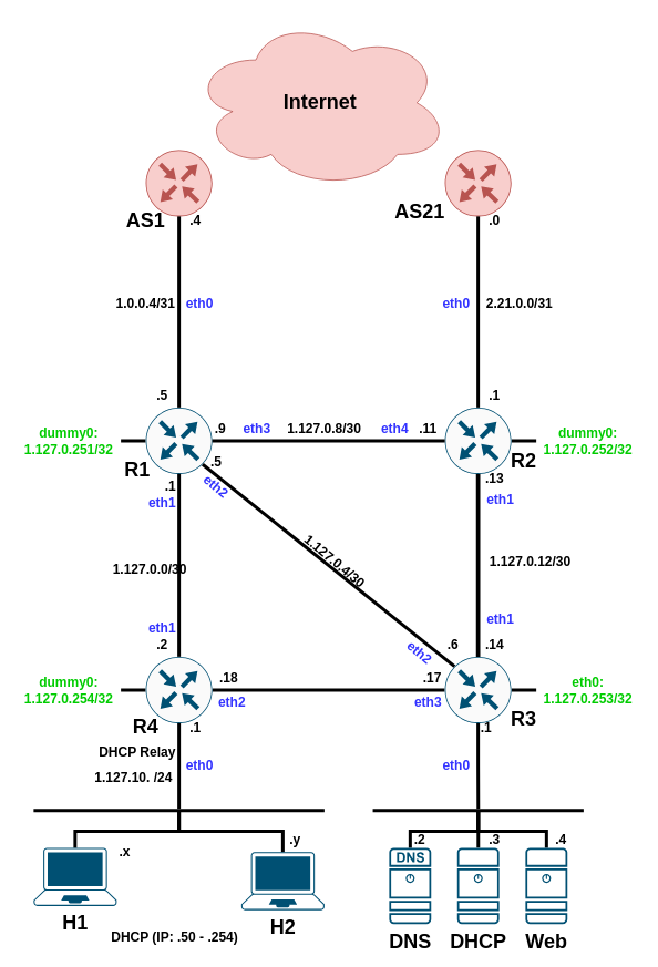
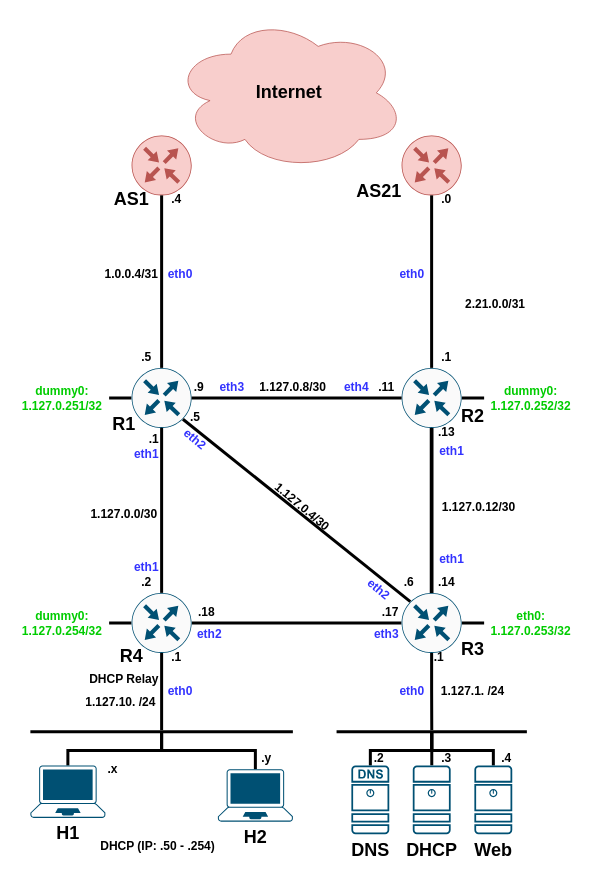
- <mxCell id="42" value="&lt;font style=&quot;font-size: 16px;&quot;&gt;&lt;b&gt;2.21.0.0/31&lt;/b&gt;&lt;/font&gt;" style="text;html=1;align=center;verticalAlign=middle;whiteSpace=wrap;rounded=0;" parent="1" vertex="1"><mxGeometry x="585" width="80" height="30" as="geometry" y="350" /></mxCell>
+ <mxCell id="42" value="&lt;font style=&quot;font-size: 16px;&quot;&gt;&lt;b&gt;2.21.0.0/31&lt;/b&gt;&lt;/font&gt;" style="text;html=1;align=center;verticalAlign=middle;whiteSpace=wrap;rounded=0;" parent="1" vertex="1"><mxGeometry x="620" y="390" width="80" height="30" as="geometry" /></mxCell>
- <mxCell id="54" value="&lt;font style=&quot;font-size: 16px;&quot;&gt;&lt;b&gt;1.127.0.0/30&lt;/b&gt;&lt;/font&gt;" style="text;html=1;align=center;verticalAlign=middle;whiteSpace=wrap;rounded=0;" parent="1" vertex="1"><mxGeometry x="135" y="670" width="90" height="30" as="geometry" /></mxCell>
+ <mxCell id="54" value="&lt;font style=&quot;font-size: 16px;&quot;&gt;&lt;b&gt;1.127.0.0/30&lt;/b&gt;&lt;/font&gt;" style="text;html=1;align=center;verticalAlign=middle;whiteSpace=wrap;rounded=0;" parent="1" vertex="1"><mxGeometry x="120" y="670" width="90" height="30" as="geometry" /></mxCell>
+ <mxCell id="76" value="&lt;font style=&quot;font-size: 16px;&quot;&gt;&lt;b&gt;1.127.1.&amp;nbsp;&lt;/b&gt;&lt;/font&gt;&lt;b style=&quot;background-color: initial; font-size: 16px;&quot;&gt;/24&lt;/b&gt;" style="text;html=1;align=center;verticalAlign=middle;whiteSpace=wrap;rounded=0;" parent="1" vertex="1"><mxGeometry x="585" y="905" width="90" height="30" as="geometry" /></mxCell>
